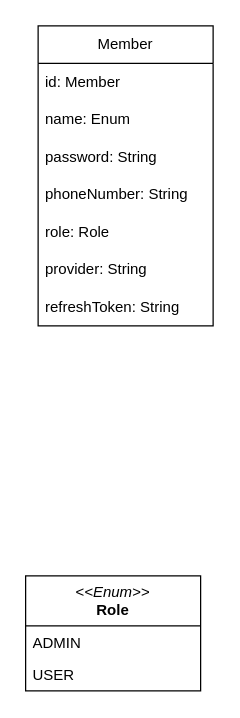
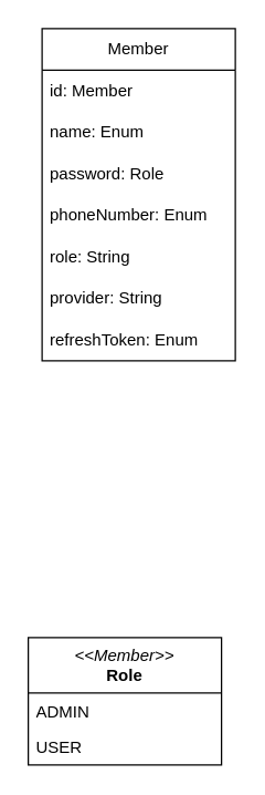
- <mxCell id="5" value="password: String" style="text;strokeColor=none;fillColor=none;align=left;verticalAlign=middle;spacingLeft=4;spacingRight=4;overflow=hidden;points=[[0,0.5],[1,0.5]];portConstraint=eastwest;rotatable=0;whiteSpace=wrap;html=1;" vertex="1" parent="2"><mxGeometry y="90" width="140" height="30" as="geometry" /></mxCell>
+ <mxCell id="5" value="password: Role" style="text;strokeColor=none;fillColor=none;align=left;verticalAlign=middle;spacingLeft=4;spacingRight=4;overflow=hidden;points=[[0,0.5],[1,0.5]];portConstraint=eastwest;rotatable=0;whiteSpace=wrap;html=1;" vertex="1" parent="2"><mxGeometry y="90" width="140" height="30" as="geometry" /></mxCell>
- <mxCell id="6" value="phoneNumber: String" style="text;strokeColor=none;fillColor=none;align=left;verticalAlign=middle;spacingLeft=4;spacingRight=4;overflow=hidden;points=[[0,0.5],[1,0.5]];portConstraint=eastwest;rotatable=0;whiteSpace=wrap;html=1;" vertex="1" parent="2"><mxGeometry y="120" width="140" height="30" as="geometry" /></mxCell>
+ <mxCell id="6" value="phoneNumber: Enum" style="text;strokeColor=none;fillColor=none;align=left;verticalAlign=middle;spacingLeft=4;spacingRight=4;overflow=hidden;points=[[0,0.5],[1,0.5]];portConstraint=eastwest;rotatable=0;whiteSpace=wrap;html=1;" vertex="1" parent="2"><mxGeometry y="120" width="140" height="30" as="geometry" /></mxCell>
- <mxCell id="7" value="role: Role" style="text;strokeColor=none;fillColor=none;align=left;verticalAlign=middle;spacingLeft=4;spacingRight=4;overflow=hidden;points=[[0,0.5],[1,0.5]];portConstraint=eastwest;rotatable=0;whiteSpace=wrap;html=1;" vertex="1" parent="2"><mxGeometry y="150" width="140" height="30" as="geometry" /></mxCell>
+ <mxCell id="7" value="role: String" style="text;strokeColor=none;fillColor=none;align=left;verticalAlign=middle;spacingLeft=4;spacingRight=4;overflow=hidden;points=[[0,0.5],[1,0.5]];portConstraint=eastwest;rotatable=0;whiteSpace=wrap;html=1;" vertex="1" parent="2"><mxGeometry y="150" width="140" height="30" as="geometry" /></mxCell>
- <mxCell id="9" value="refreshToken: String" style="text;strokeColor=none;fillColor=none;align=left;verticalAlign=middle;spacingLeft=4;spacingRight=4;overflow=hidden;points=[[0,0.5],[1,0.5]];portConstraint=eastwest;rotatable=0;whiteSpace=wrap;html=1;" vertex="1" parent="2"><mxGeometry y="210" width="140" height="30" as="geometry" /></mxCell>
+ <mxCell id="9" value="refreshToken: Enum" style="text;strokeColor=none;fillColor=none;align=left;verticalAlign=middle;spacingLeft=4;spacingRight=4;overflow=hidden;points=[[0,0.5],[1,0.5]];portConstraint=eastwest;rotatable=0;whiteSpace=wrap;html=1;" vertex="1" parent="2"><mxGeometry y="210" width="140" height="30" as="geometry" /></mxCell>
- <mxCell id="10" value="&lt;i&gt;&amp;lt;&amp;lt;Enum&amp;gt;&amp;gt;&lt;/i&gt;&lt;br&gt;&lt;b&gt;Role&lt;/b&gt;" style="swimlane;fontStyle=0;childLayout=stackLayout;horizontal=1;startSize=40;fillColor=none;horizontalStack=0;resizeParent=1;resizeParentMax=0;resizeLast=0;collapsible=1;marginBottom=0;whiteSpace=wrap;html=1;" vertex="1" parent="1"><mxGeometry x="20" y="460" width="140" height="92" as="geometry" /></mxCell>
+ <mxCell id="10" value="&lt;i&gt;&amp;lt;&amp;lt;Member&amp;gt;&amp;gt;&lt;/i&gt;&lt;br&gt;&lt;b&gt;Role&lt;/b&gt;" style="swimlane;fontStyle=0;childLayout=stackLayout;horizontal=1;startSize=40;fillColor=none;horizontalStack=0;resizeParent=1;resizeParentMax=0;resizeLast=0;collapsible=1;marginBottom=0;whiteSpace=wrap;html=1;" vertex="1" parent="1"><mxGeometry x="20" y="460" width="140" height="92" as="geometry" /></mxCell>
